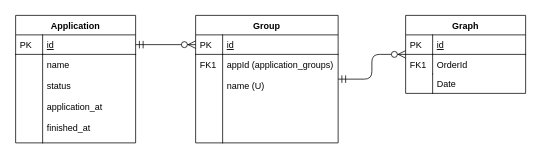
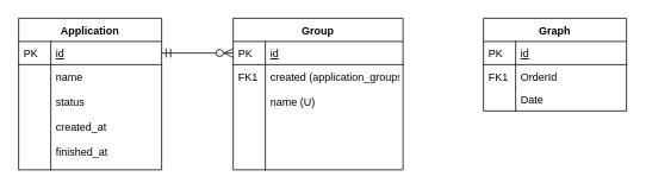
- <mxCell id="5" value="name&#10;&#10;status&#10;&#10;application_at&#10;&#10;finished_at" style="shape=partialRectangle;top=0;left=0;right=0;bottom=0;align=left;verticalAlign=top;fillColor=none;spacingLeft=40;spacingRight=4;overflow=hidden;rotatable=0;points=[[0,0.5],[1,0.5]];portConstraint=eastwest;dropTarget=0;rounded=0;shadow=0;strokeWidth=1;" parent="2" vertex="1"><mxGeometry y="52" width="160" height="118" as="geometry" /></mxCell>
+ <mxCell id="5" value="name&#10;&#10;status&#10;&#10;created_at&#10;&#10;finished_at" style="shape=partialRectangle;top=0;left=0;right=0;bottom=0;align=left;verticalAlign=top;fillColor=none;spacingLeft=40;spacingRight=4;overflow=hidden;rotatable=0;points=[[0,0.5],[1,0.5]];portConstraint=eastwest;dropTarget=0;rounded=0;shadow=0;strokeWidth=1;" parent="2" vertex="1"><mxGeometry y="52" width="160" height="118" as="geometry" /></mxCell>
- <mxCell id="10" value="appId (application_groups)&#10;&#10;name (U)" style="shape=partialRectangle;top=0;left=0;right=0;bottom=0;align=left;verticalAlign=top;fillColor=none;spacingLeft=40;spacingRight=4;overflow=hidden;rotatable=0;points=[[0,0.5],[1,0.5]];portConstraint=eastwest;dropTarget=0;rounded=0;shadow=0;strokeWidth=1;" parent="7" vertex="1"><mxGeometry y="52" width="190" height="118" as="geometry" /></mxCell>
+ <mxCell id="10" value="created (application_groups)&#10;&#10;name (U)" style="shape=partialRectangle;top=0;left=0;right=0;bottom=0;align=left;verticalAlign=top;fillColor=none;spacingLeft=40;spacingRight=4;overflow=hidden;rotatable=0;points=[[0,0.5],[1,0.5]];portConstraint=eastwest;dropTarget=0;rounded=0;shadow=0;strokeWidth=1;" parent="7" vertex="1"><mxGeometry y="52" width="190" height="118" as="geometry" /></mxCell>
- <mxCell id="13" value="" style="edgeStyle=orthogonalEdgeStyle;endArrow=ERzeroToMany;startArrow=ERmandOne;shadow=0;strokeWidth=1;endSize=8;startSize=8;" parent="1" source="7" target="14" edge="1"><mxGeometry width="100" height="100" relative="1" as="geometry"><mxPoint x="270" y="82" as="sourcePoint" /><mxPoint x="190" y="69" as="targetPoint" /><Array as="points" /></mxGeometry></mxCell>
